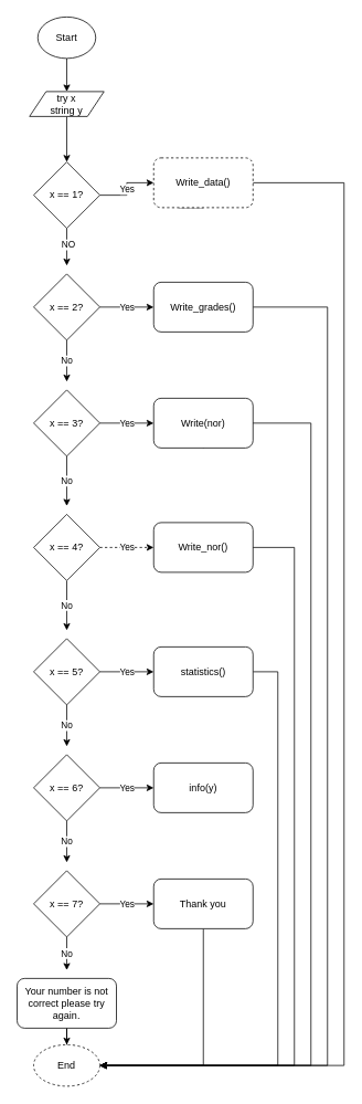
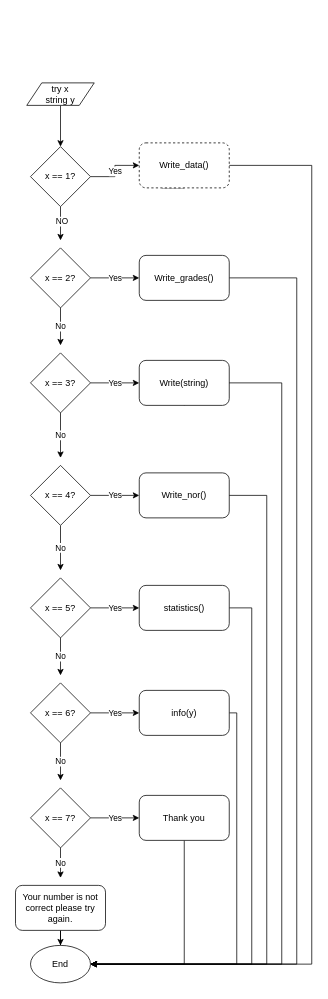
- <mxCell id="5" value="&lt;span&gt;Start&lt;/span&gt;" style="ellipse;whiteSpace=wrap;html=1;" parent="1" vertex="1"><mxGeometry x="45" y="20" width="70" height="50" as="geometry" /></mxCell>
- <mxCell id="4" value="" style="edgeStyle=orthogonalEdgeStyle;rounded=0;orthogonalLoop=1;jettySize=auto;html=1;" parent="1" source="5" target="8" edge="1"><mxGeometry relative="1" as="geometry" /></mxCell>
- <mxCell id="24" value="Write(nor)" style="rounded=1;whiteSpace=wrap;html=1;" parent="1" vertex="1"><mxGeometry x="185" y="480" width="120" height="60" as="geometry" /></mxCell>
+ <mxCell id="24" value="Write(string)" style="rounded=1;whiteSpace=wrap;html=1;" parent="1" vertex="1"><mxGeometry x="185" y="480" width="120" height="60" as="geometry" /></mxCell>
- <mxCell id="26" value="Yes" style="edgeStyle=orthogonalEdgeStyle;rounded=0;orthogonalLoop=1;jettySize=auto;html=1;dashed=1;" parent="1" source="27" target="29" edge="1"><mxGeometry relative="1" as="geometry" /></mxCell>
+ <mxCell id="26" value="Yes" style="edgeStyle=orthogonalEdgeStyle;rounded=0;orthogonalLoop=1;jettySize=auto;html=1;" parent="1" source="27" target="29" edge="1"><mxGeometry relative="1" as="geometry" /></mxCell>
+ <mxCell id="38" style="edgeStyle=orthogonalEdgeStyle;rounded=0;orthogonalLoop=1;jettySize=auto;html=1;entryX=1;entryY=0.5;entryDx=0;entryDy=0;" parent="1" source="39" target="6" edge="1"><mxGeometry relative="1" as="geometry"><Array as="points"><mxPoint x="315" y="950" /><mxPoint x="315" y="1285" /></Array></mxGeometry></mxCell>
- <mxCell id="6" value="End" style="ellipse;whiteSpace=wrap;html=1;dashed=1;" parent="1" vertex="1"><mxGeometry x="40" y="1260" width="80" height="50" as="geometry" /></mxCell>
+ <mxCell id="6" value="End" style="ellipse;whiteSpace=wrap;html=1;" parent="1" vertex="1"><mxGeometry x="40" y="1260" width="80" height="50" as="geometry" /></mxCell>
